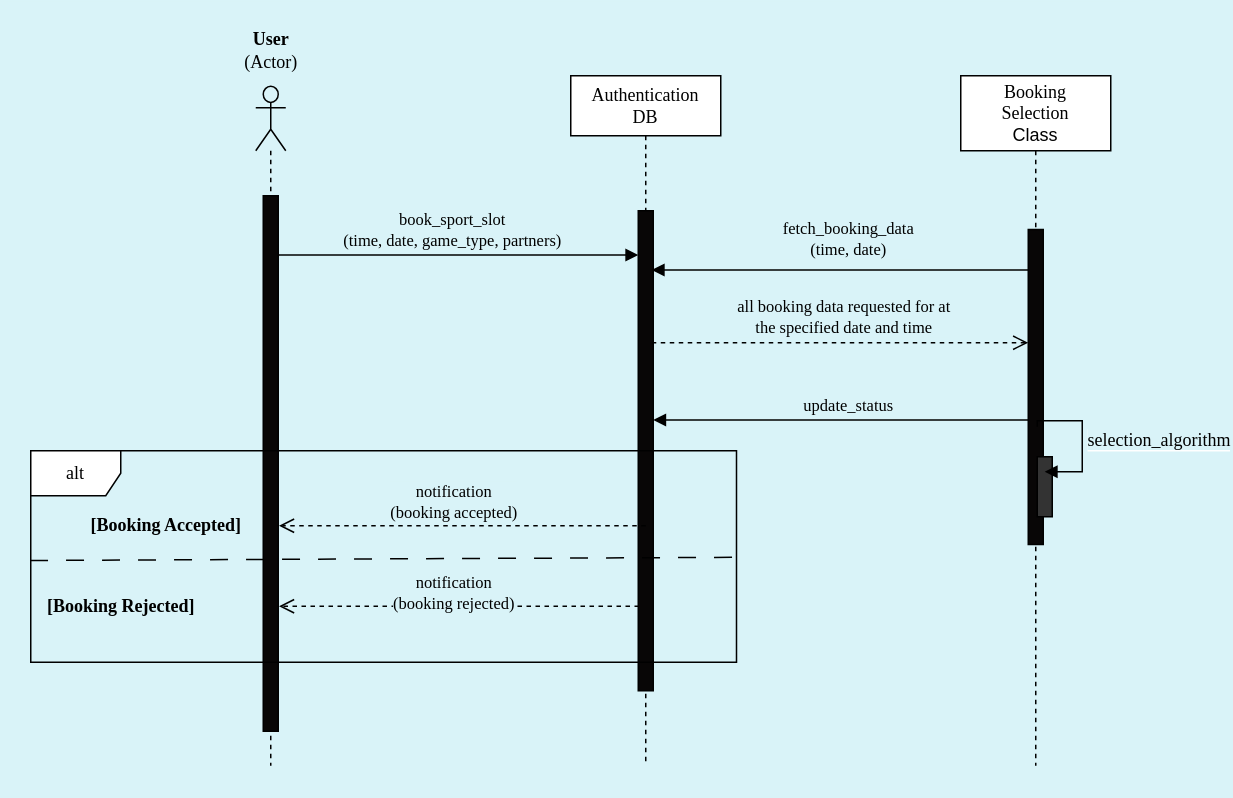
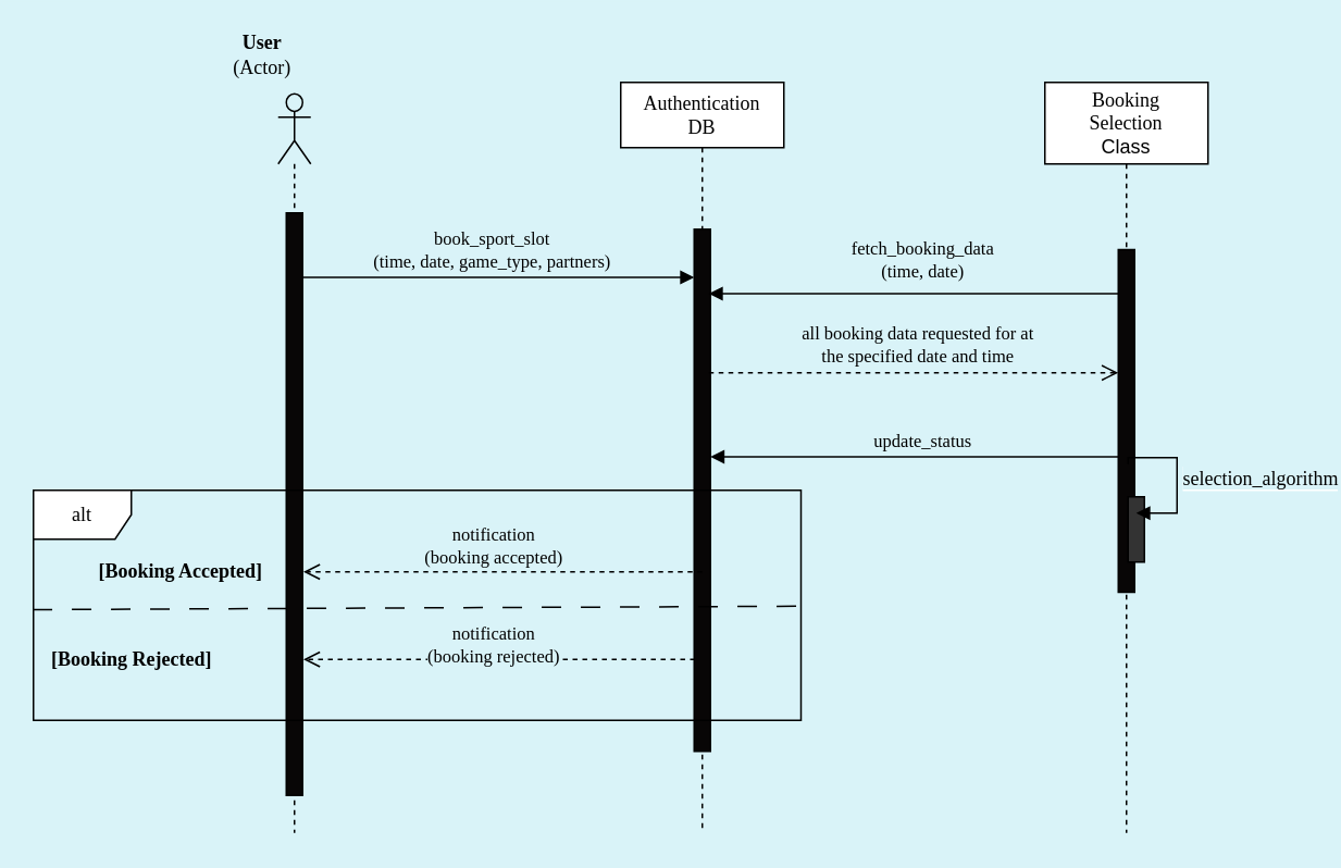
- <mxCell id="4" value="User&lt;br&gt;&lt;span style=&quot;font-weight: normal;&quot;&gt;(Actor)&lt;/span&gt;" style="text;align=center;fontStyle=1;verticalAlign=middle;spacingLeft=3;spacingRight=3;strokeColor=none;rotatable=0;points=[[0,0.5],[1,0.5]];portConstraint=eastwest;html=1;fontFamily=Poppins;fontSource=https%3A%2F%2Ffonts.googleapis.com%2Fcss%3Ffamily%3DPoppins;" vertex="1" parent="1"><mxGeometry x="140" y="20" width="80" height="26" as="geometry" /></mxCell>
+ <mxCell id="4" value="User&lt;br&gt;&lt;span style=&quot;font-weight: normal;&quot;&gt;(Actor)&lt;/span&gt;" style="text;align=center;fontStyle=1;verticalAlign=middle;spacingLeft=3;spacingRight=3;strokeColor=none;rotatable=0;points=[[0,0.5],[1,0.5]];portConstraint=eastwest;html=1;fontFamily=Poppins;fontSource=https%3A%2F%2Ffonts.googleapis.com%2Fcss%3Ffamily%3DPoppins;" vertex="1" parent="1"><mxGeometry x="120" y="20" width="80" height="26" as="geometry" /></mxCell>
